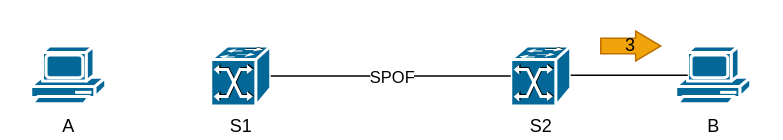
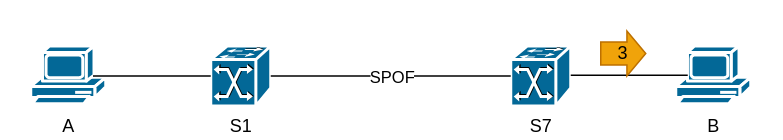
- <mxCell id="10" value="3" style="shape=singleArrow;whiteSpace=wrap;html=1;arrowWidth=0.515;arrowSize=0.418;fillColor=#f0a30a;fontColor=#000000;strokeColor=#BD7000;shadow=0;" vertex="1" parent="1"><mxGeometry x="400" y="20" width="40" height="20" as="geometry" /></mxCell>
+ <mxCell id="10" value="3" style="shape=singleArrow;whiteSpace=wrap;html=1;arrowWidth=0.515;arrowSize=0.418;fillColor=#f0a30a;fontColor=#000000;strokeColor=#BD7000;shadow=0;" vertex="1" parent="1"><mxGeometry x="400" y="20" width="30" height="30" as="geometry" /></mxCell>
+ <mxCell id="6" value="" style="endArrow=none;html=1;rounded=0;exitX=0.83;exitY=0.5;exitDx=0;exitDy=0;exitPerimeter=0;entryX=0;entryY=0.5;entryDx=0;entryDy=0;entryPerimeter=0;" parent="1" source="4" target="2" edge="1"><mxGeometry width="50" height="50" relative="1" as="geometry"><mxPoint x="250" y="110" as="sourcePoint" /><mxPoint x="300" y="60" as="targetPoint" /></mxGeometry></mxCell>
- <mxCell id="3" value="S2" style="shape=mxgraph.cisco.switches.atm_fast_gigabit_etherswitch;sketch=0;html=1;pointerEvents=1;dashed=0;fillColor=#036897;strokeColor=#ffffff;strokeWidth=2;verticalLabelPosition=bottom;verticalAlign=top;align=center;outlineConnect=0;" parent="1" vertex="1"><mxGeometry x="340" y="30" width="40" height="40" as="geometry" /></mxCell>
+ <mxCell id="3" value="S7" style="shape=mxgraph.cisco.switches.atm_fast_gigabit_etherswitch;sketch=0;html=1;pointerEvents=1;dashed=0;fillColor=#036897;strokeColor=#ffffff;strokeWidth=2;verticalLabelPosition=bottom;verticalAlign=top;align=center;outlineConnect=0;" parent="1" vertex="1"><mxGeometry x="340" y="30" width="40" height="40" as="geometry" /></mxCell>
